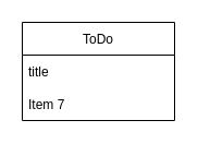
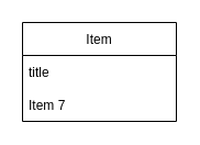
- <mxCell id="2" value="ToDo" style="swimlane;fontStyle=0;childLayout=stackLayout;horizontal=1;startSize=30;horizontalStack=0;resizeParent=1;resizeParentMax=0;resizeLast=0;collapsible=1;marginBottom=0;" vertex="1" parent="1"><mxGeometry x="20" y="20" width="140" height="90" as="geometry" /></mxCell>
+ <mxCell id="2" value="Item" style="swimlane;fontStyle=0;childLayout=stackLayout;horizontal=1;startSize=30;horizontalStack=0;resizeParent=1;resizeParentMax=0;resizeLast=0;collapsible=1;marginBottom=0;" vertex="1" parent="1"><mxGeometry x="20" y="20" width="140" height="90" as="geometry" /></mxCell>
